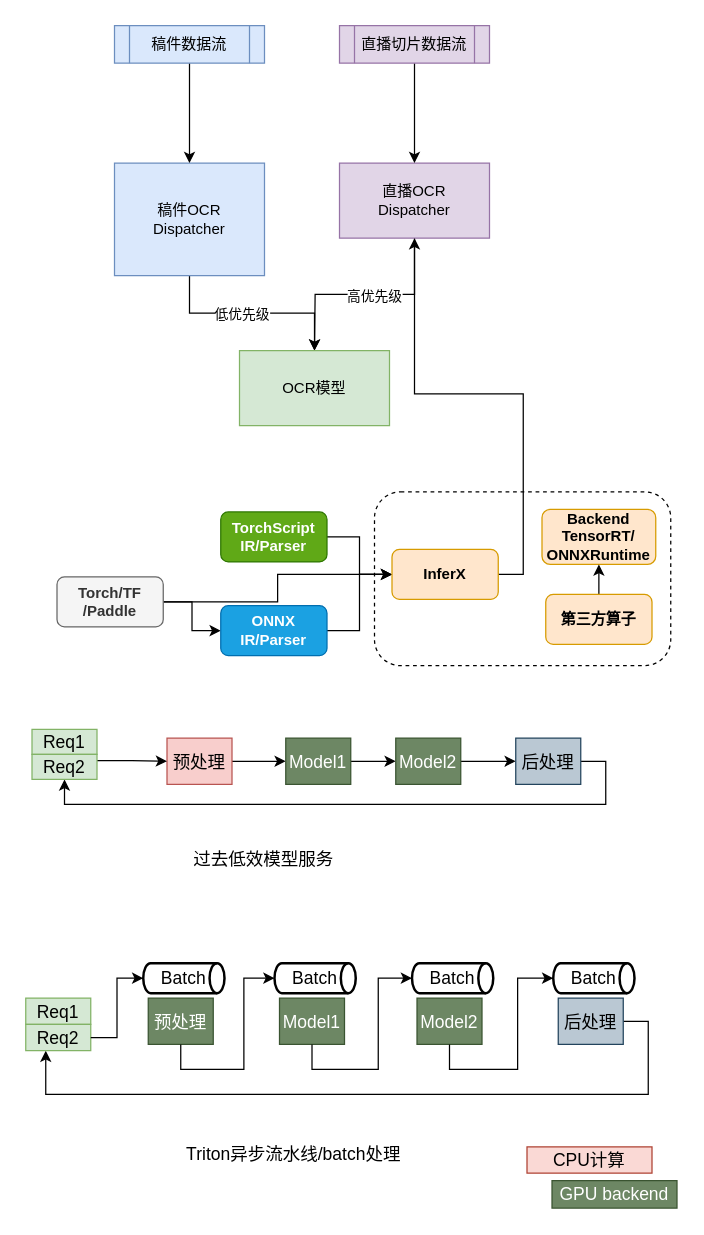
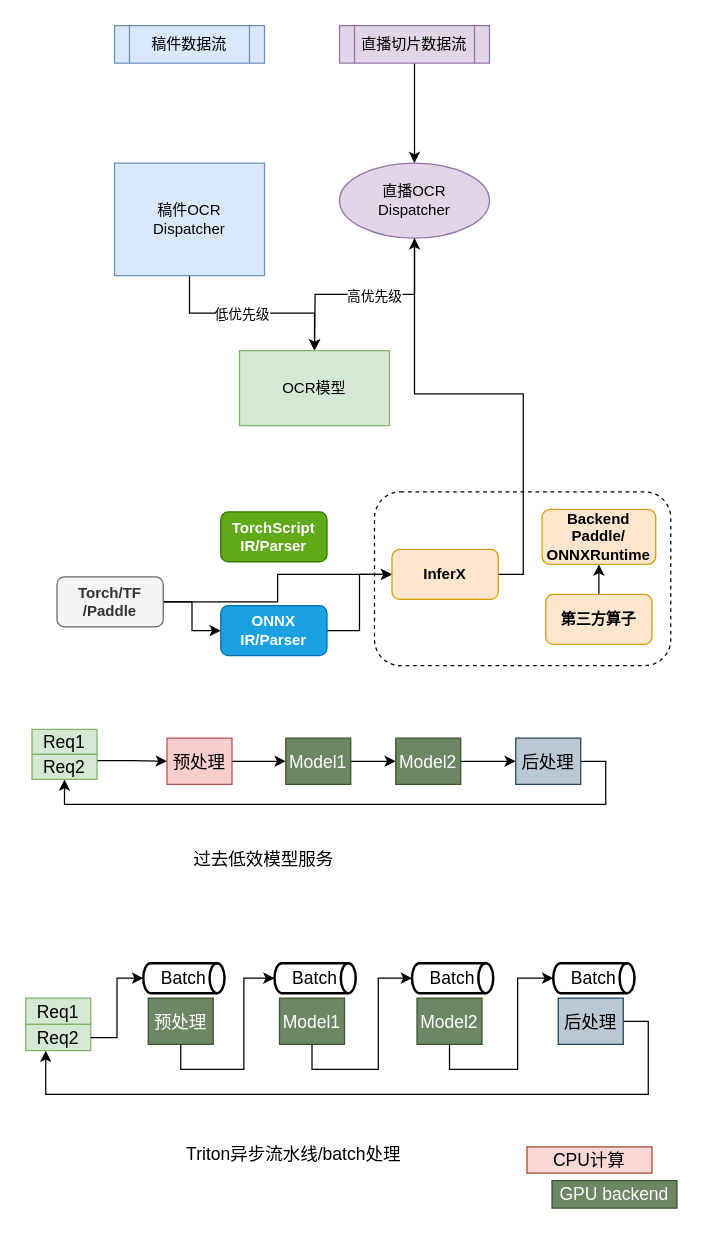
- <mxCell id="10" style="edgeStyle=orthogonalEdgeStyle;rounded=0;orthogonalLoop=1;jettySize=auto;html=1;exitX=0.5;exitY=1;exitDx=0;exitDy=0;" parent="1" source="11" target="5" edge="1"><mxGeometry relative="1" as="geometry" /></mxCell>
- <mxCell id="8" value="直播OCR&lt;br&gt;Dispatcher" style="rounded=0;whiteSpace=wrap;html=1;fillColor=#e1d5e7;strokeColor=#9673a6;" parent="1" vertex="1"><mxGeometry x="271" y="130" width="120" height="60" as="geometry" /></mxCell>
+ <mxCell id="8" value="直播OCR&lt;br&gt;Dispatcher" style="ellipse;whiteSpace=wrap;html=1;fillColor=#e1d5e7;strokeColor=#9673a6;" parent="1" vertex="1"><mxGeometry x="271" y="130" width="120" height="60" as="geometry" /></mxCell>
- <mxCell id="23" value="Backend&lt;br&gt;TensorRT/&lt;br&gt;ONNXRuntime" style="rounded=1;whiteSpace=wrap;html=1;fillColor=#ffe6cc;strokeColor=#d79b00;fontStyle=1" parent="1" vertex="1"><mxGeometry x="433" y="407" width="91" height="44" as="geometry" /></mxCell>
+ <mxCell id="23" value="Backend&lt;br&gt;Paddle/&lt;br&gt;ONNXRuntime" style="rounded=1;whiteSpace=wrap;html=1;fillColor=#ffe6cc;strokeColor=#d79b00;fontStyle=1" parent="1" vertex="1"><mxGeometry x="433" y="407" width="91" height="44" as="geometry" /></mxCell>
- <mxCell id="17" style="edgeStyle=orthogonalEdgeStyle;rounded=0;orthogonalLoop=1;jettySize=auto;html=1;exitX=1;exitY=0.5;exitDx=0;exitDy=0;entryX=0;entryY=0.5;entryDx=0;entryDy=0;fontStyle=1" parent="1" source="18" target="22" edge="1"><mxGeometry relative="1" as="geometry" /></mxCell>
